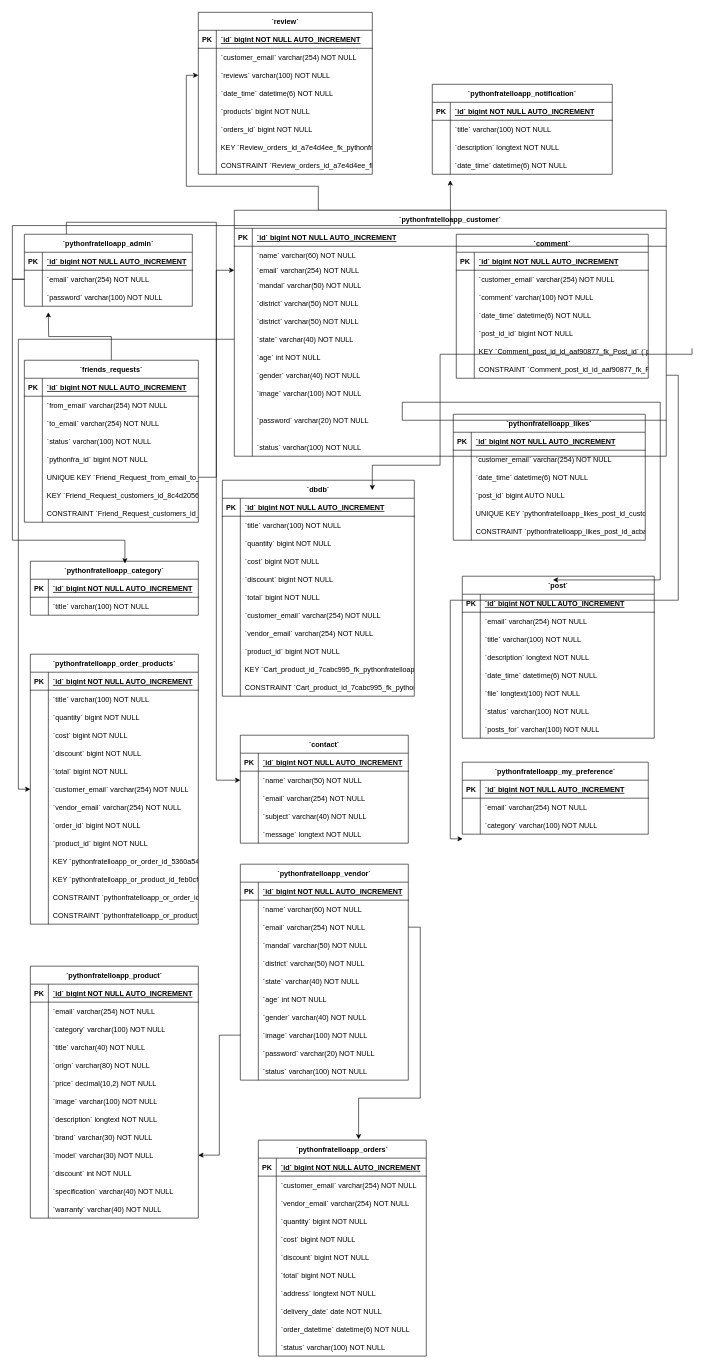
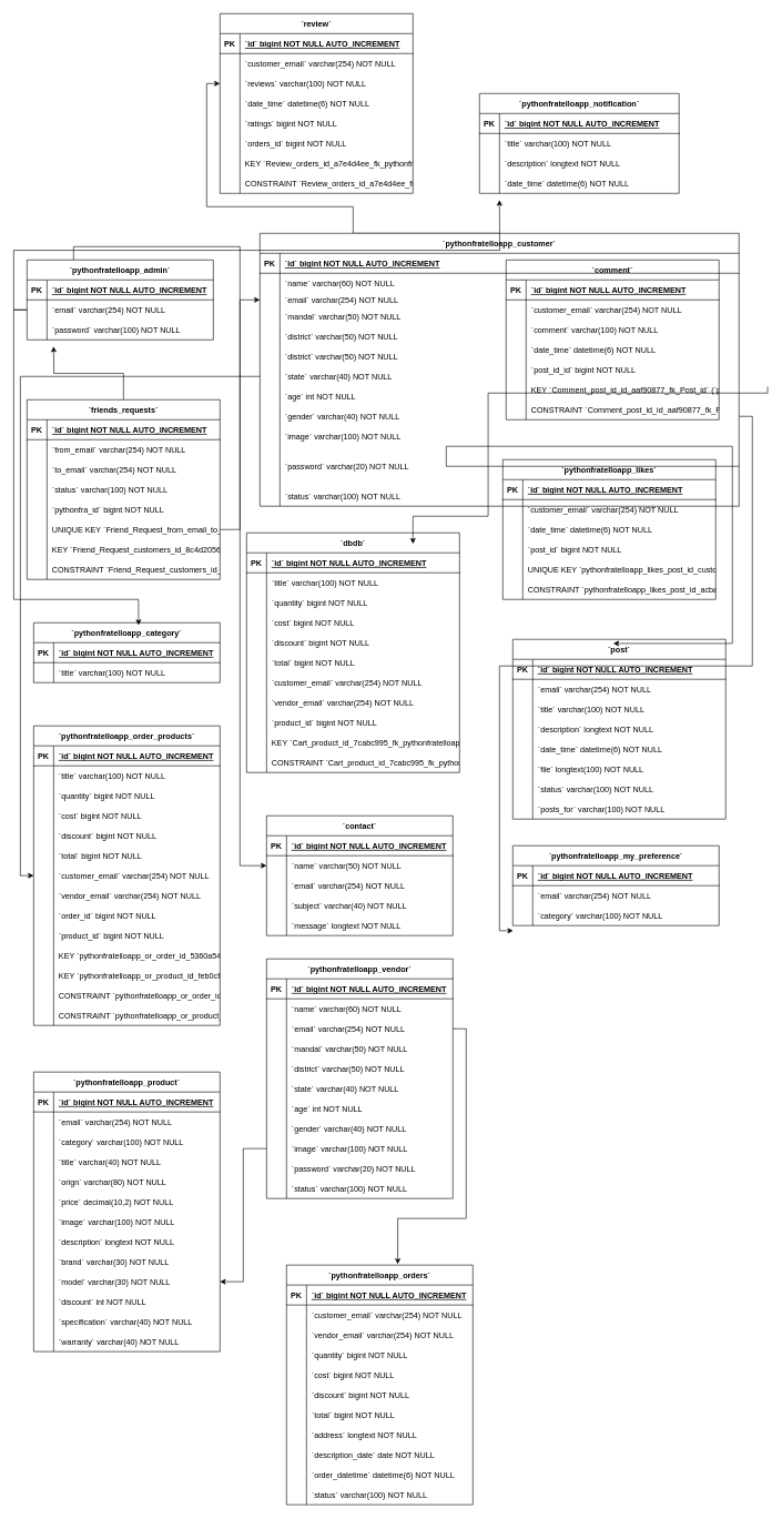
- <mxCell id="389" value="`products` bigint NOT NULL" style="shape=partialRectangle;overflow=hidden;connectable=0;fillColor=none;align=left;strokeColor=inherit;top=0;left=0;bottom=0;right=0;spacingLeft=6;" vertex="1" parent="387"><mxGeometry x="30" width="260" height="30" as="geometry"><mxRectangle width="260" height="30" as="alternateBounds" /></mxGeometry></mxCell>
+ <mxCell id="389" value="`ratings` bigint NOT NULL" style="shape=partialRectangle;overflow=hidden;connectable=0;fillColor=none;align=left;strokeColor=inherit;top=0;left=0;bottom=0;right=0;spacingLeft=6;" vertex="1" parent="387"><mxGeometry x="30" width="260" height="30" as="geometry"><mxRectangle width="260" height="30" as="alternateBounds" /></mxGeometry></mxCell>
- <mxCell id="193" value="`post_id` bigint AUTO NULL" style="shape=partialRectangle;overflow=hidden;connectable=0;fillColor=none;align=left;strokeColor=inherit;top=0;left=0;bottom=0;right=0;spacingLeft=6;" vertex="1" parent="191"><mxGeometry x="30" width="290" height="30" as="geometry"><mxRectangle width="290" height="30" as="alternateBounds" /></mxGeometry></mxCell>
+ <mxCell id="193" value="`post_id` bigint NOT NULL" style="shape=partialRectangle;overflow=hidden;connectable=0;fillColor=none;align=left;strokeColor=inherit;top=0;left=0;bottom=0;right=0;spacingLeft=6;" vertex="1" parent="191"><mxGeometry x="30" width="290" height="30" as="geometry"><mxRectangle width="290" height="30" as="alternateBounds" /></mxGeometry></mxCell>
- <mxCell id="293" value="`delivery_date` date NOT NULL" style="shape=partialRectangle;overflow=hidden;connectable=0;fillColor=none;align=left;strokeColor=inherit;top=0;left=0;bottom=0;right=0;spacingLeft=6;" vertex="1" parent="291"><mxGeometry x="30" width="250" height="30" as="geometry"><mxRectangle width="250" height="30" as="alternateBounds" /></mxGeometry></mxCell>
+ <mxCell id="293" value="`description_date` date NOT NULL" style="shape=partialRectangle;overflow=hidden;connectable=0;fillColor=none;align=left;strokeColor=inherit;top=0;left=0;bottom=0;right=0;spacingLeft=6;" vertex="1" parent="291"><mxGeometry x="30" width="250" height="30" as="geometry"><mxRectangle width="250" height="30" as="alternateBounds" /></mxGeometry></mxCell>
